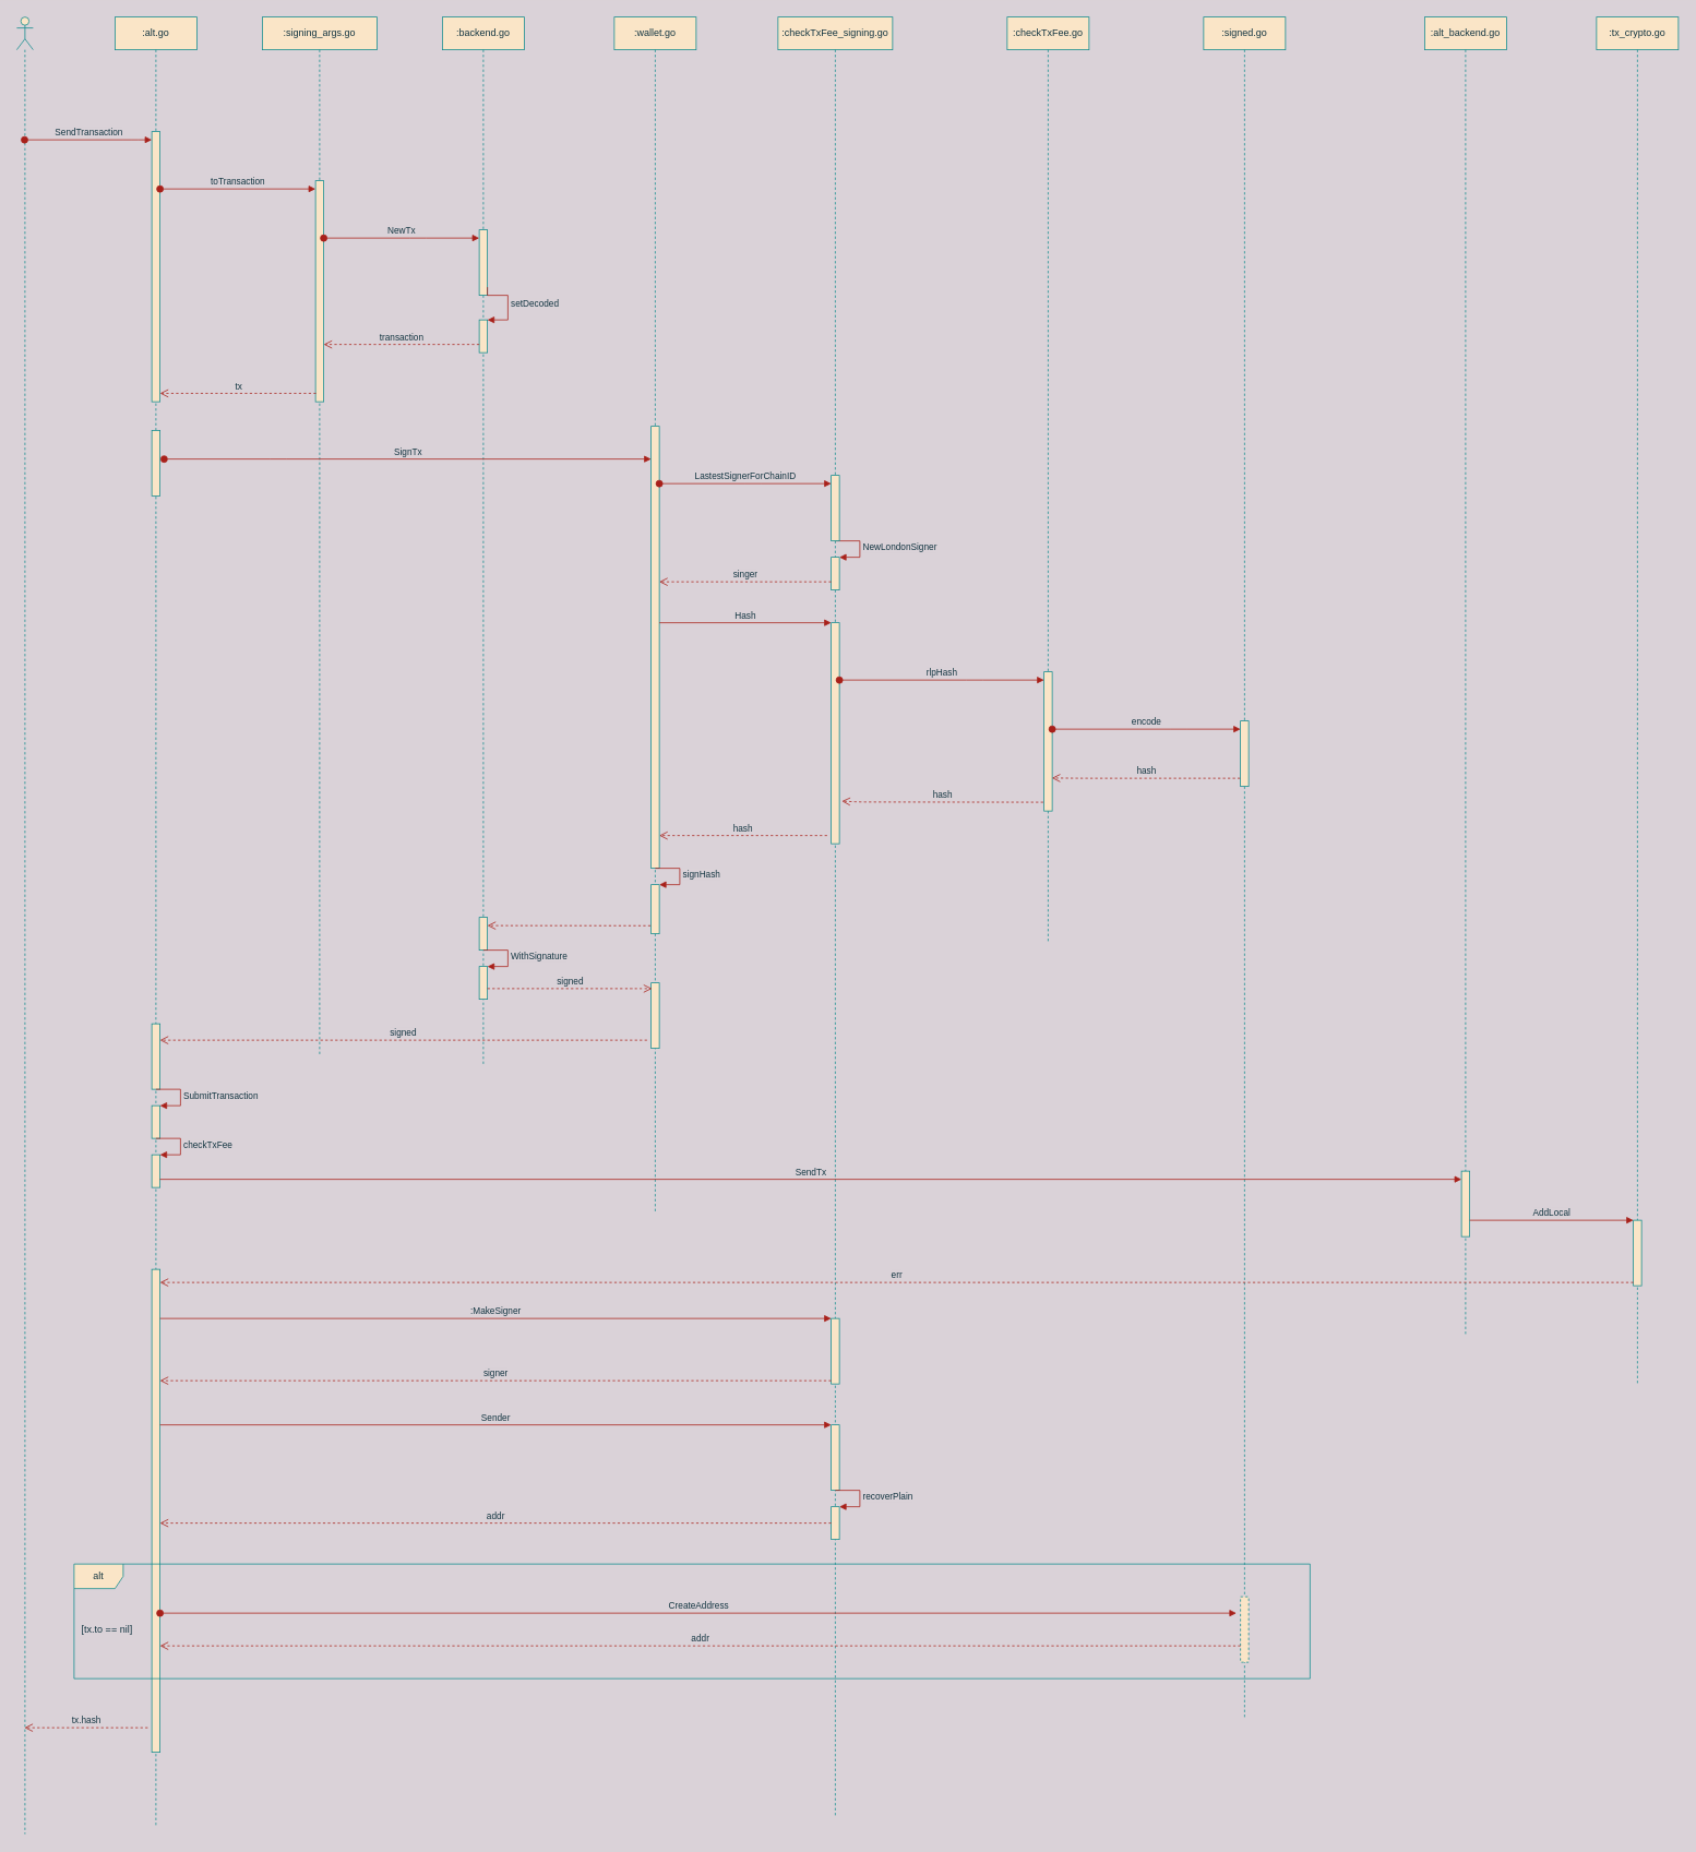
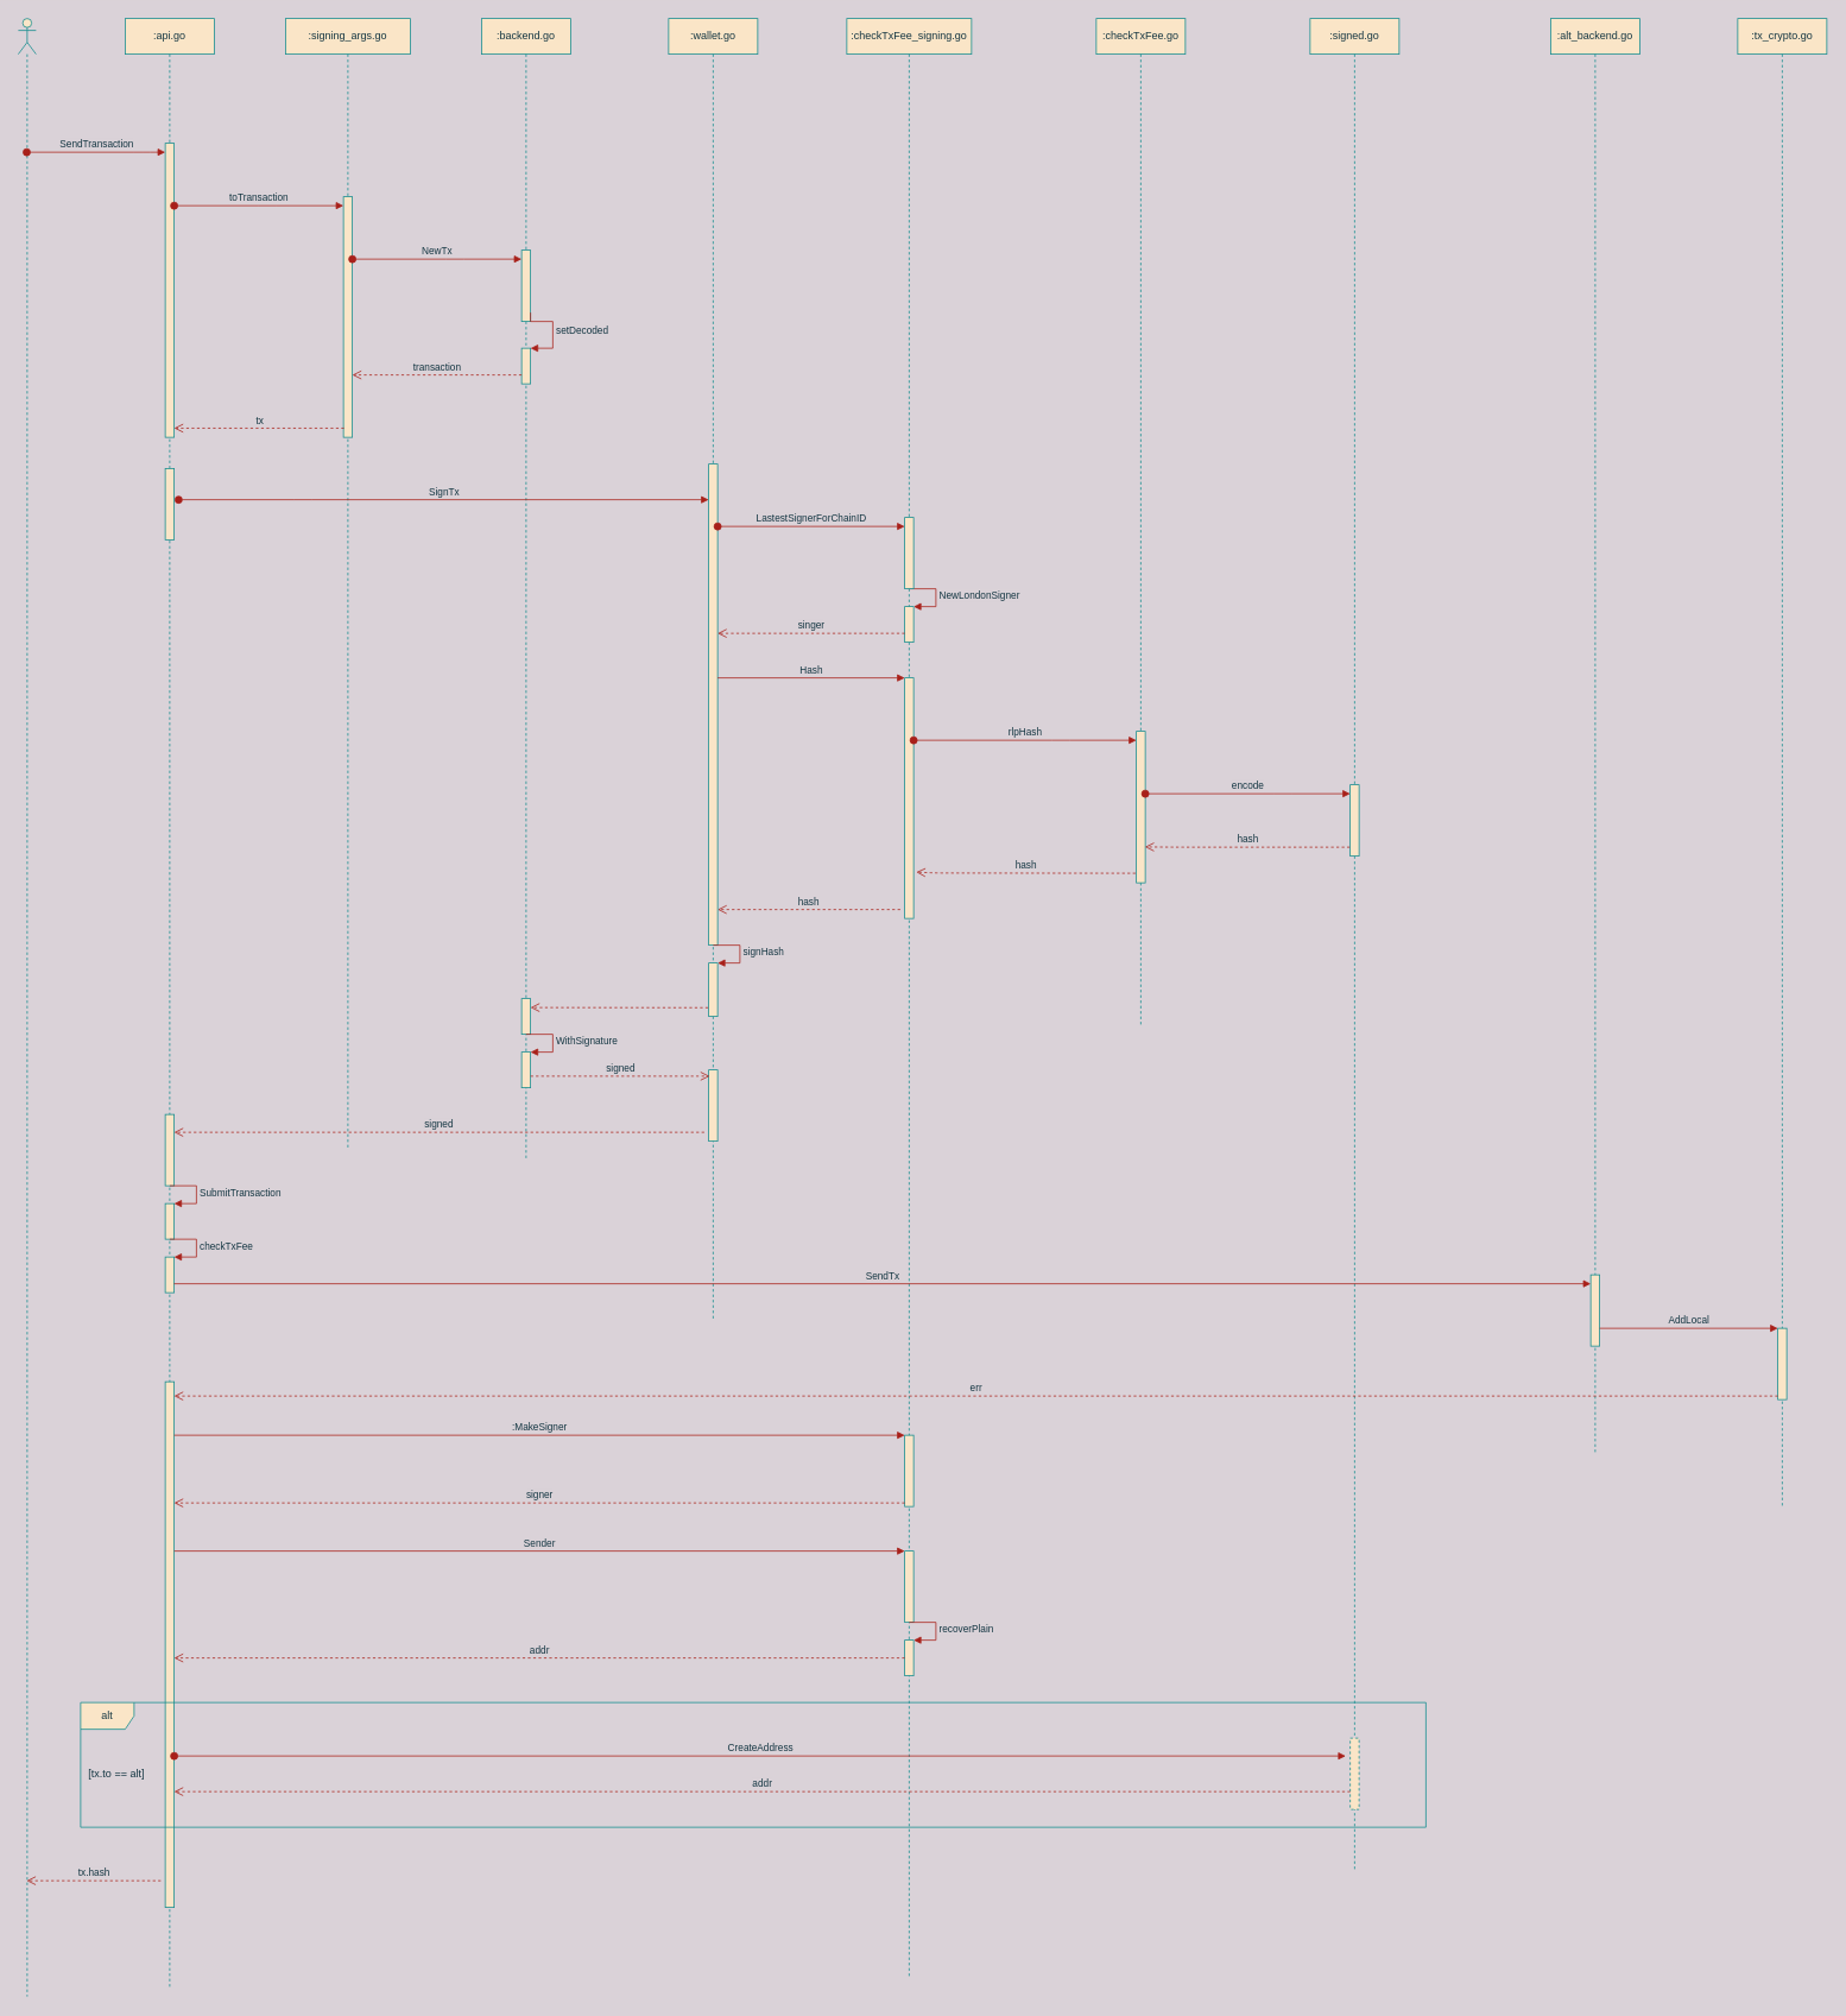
- <mxCell id="2" value=":alt.go" style="shape=umlLifeline;perimeter=lifelinePerimeter;whiteSpace=wrap;html=1;container=1;collapsible=0;recursiveResize=0;outlineConnect=0;rounded=0;sketch=0;fillColor=#FAE5C7;strokeColor=#0F8B8D;fontColor=#143642;" parent="1" vertex="1"><mxGeometry x="140" y="20" width="100" height="2210" as="geometry" /></mxCell>
+ <mxCell id="2" value=":api.go" style="shape=umlLifeline;perimeter=lifelinePerimeter;whiteSpace=wrap;html=1;container=1;collapsible=0;recursiveResize=0;outlineConnect=0;rounded=0;sketch=0;fillColor=#FAE5C7;strokeColor=#0F8B8D;fontColor=#143642;" parent="1" vertex="1"><mxGeometry x="140" y="20" width="100" height="2210" as="geometry" /></mxCell>
- <mxCell id="68" value="[tx.to == nil]" style="text;html=1;align=center;verticalAlign=middle;resizable=0;points=[];autosize=1;strokeColor=none;fontColor=#143642;" parent="1" vertex="1"><mxGeometry x="90" y="1980" width="80" height="20" as="geometry" /></mxCell>
+ <mxCell id="68" value="[tx.to == alt]" style="text;html=1;align=center;verticalAlign=middle;resizable=0;points=[];autosize=1;strokeColor=none;fontColor=#143642;" parent="1" vertex="1"><mxGeometry x="90" y="1980" width="80" height="20" as="geometry" /></mxCell>
